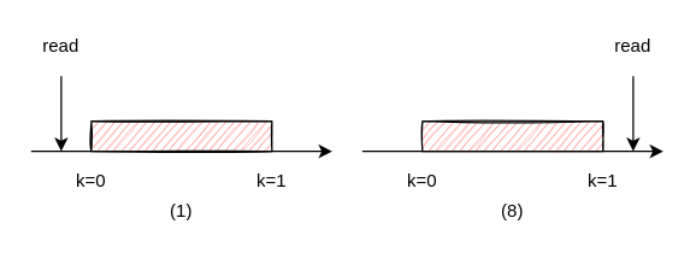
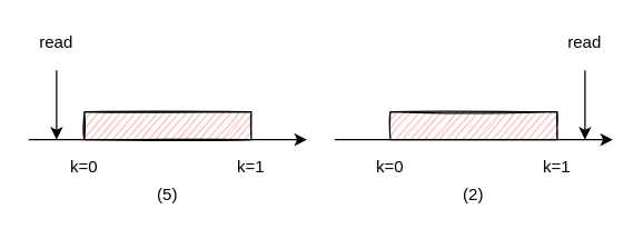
- <mxCell id="15" value="(1)" style="text;html=1;strokeColor=none;fillColor=none;align=center;verticalAlign=middle;whiteSpace=wrap;rounded=0;sketch=1;" parent="2" vertex="1"><mxGeometry x="80" y="110" width="40" height="20" as="geometry" /></mxCell>
+ <mxCell id="15" value="(5)" style="text;html=1;strokeColor=none;fillColor=none;align=center;verticalAlign=middle;whiteSpace=wrap;rounded=0;sketch=1;" parent="2" vertex="1"><mxGeometry x="80" y="110" width="40" height="20" as="geometry" /></mxCell>
- <mxCell id="16" value="(8)" style="text;html=1;strokeColor=none;fillColor=none;align=center;verticalAlign=middle;whiteSpace=wrap;rounded=0;sketch=1;" parent="2" vertex="1"><mxGeometry x="300" y="110" width="40" height="20" as="geometry" /></mxCell>
+ <mxCell id="16" value="(2)" style="text;html=1;strokeColor=none;fillColor=none;align=center;verticalAlign=middle;whiteSpace=wrap;rounded=0;sketch=1;" parent="2" vertex="1"><mxGeometry x="300" y="110" width="40" height="20" as="geometry" /></mxCell>
